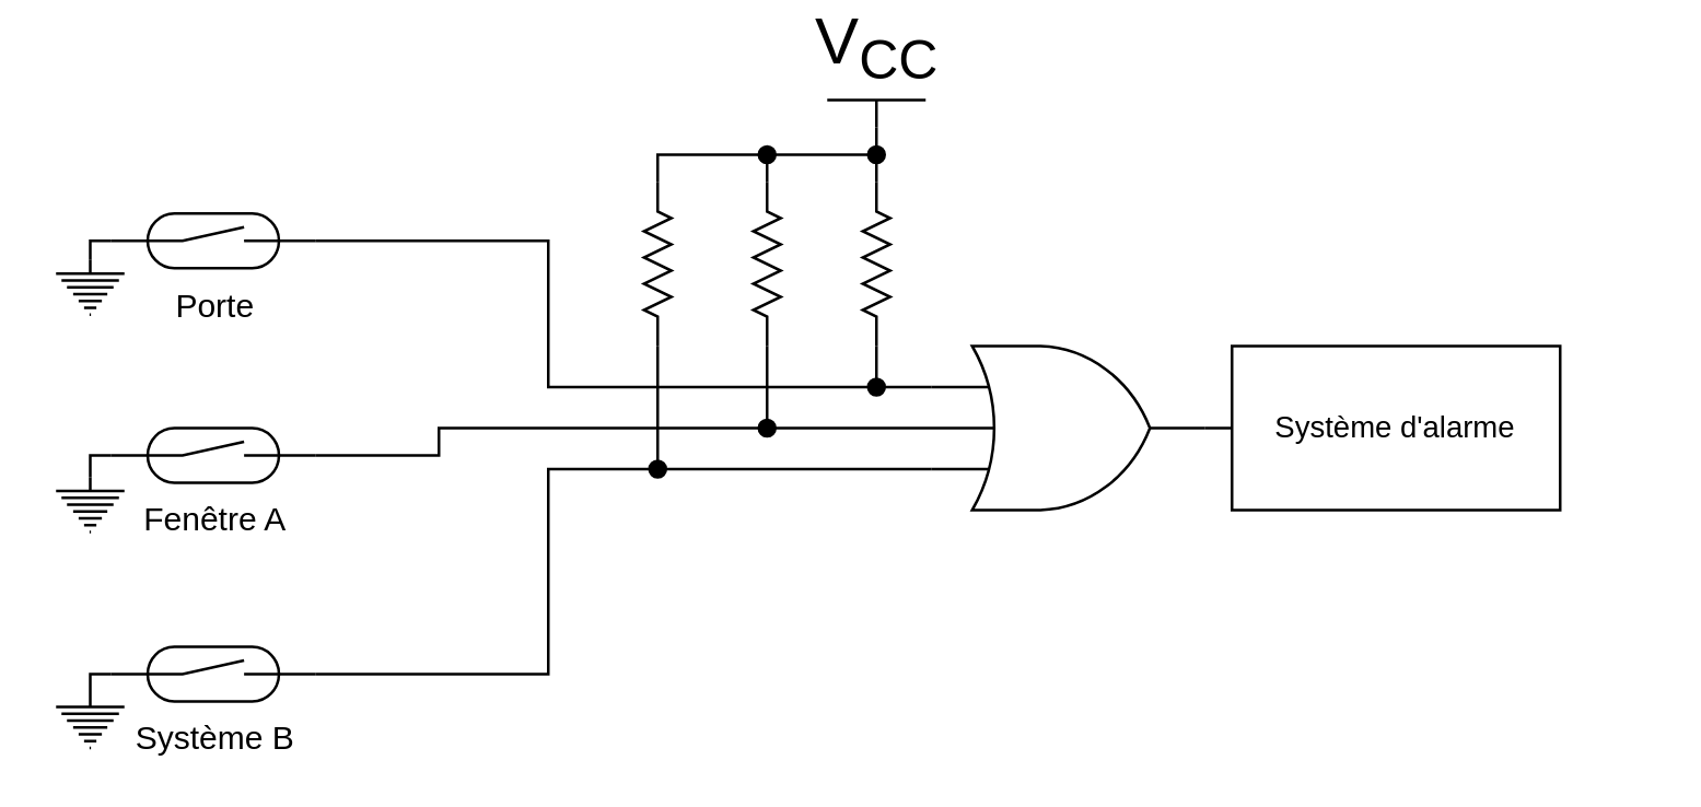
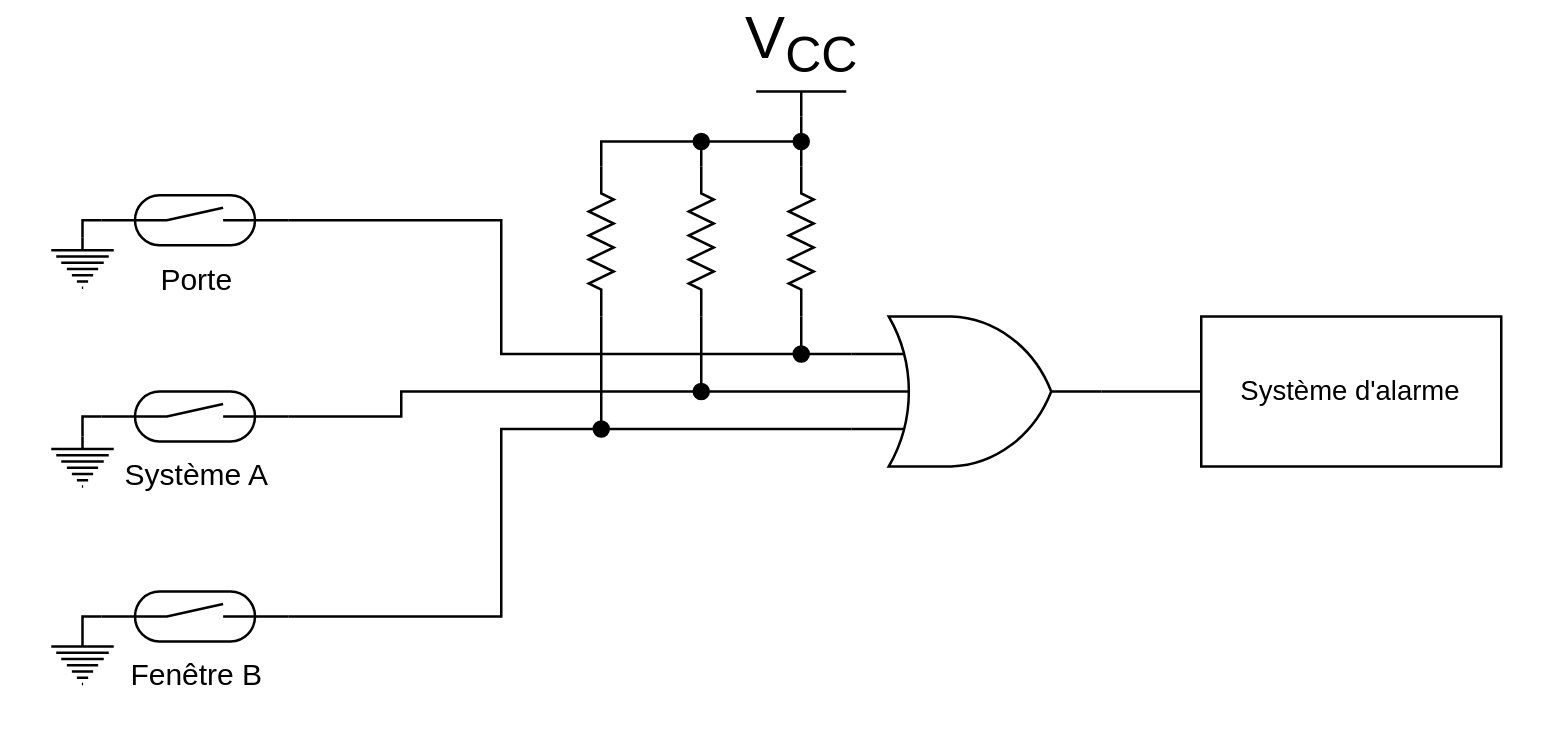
- <mxCell id="35" value="Système d'alarme" style="rounded=0;whiteSpace=wrap;html=1;fontFamily=Helvetica;fontSize=11;fontColor=default;labelBackgroundColor=default;" parent="1" vertex="1"><mxGeometry x="450" y="110" width="120" height="60" as="geometry" /></mxCell>
+ <mxCell id="35" value="Système d'alarme" style="rounded=0;whiteSpace=wrap;html=1;fontFamily=Helvetica;fontSize=11;fontColor=default;labelBackgroundColor=default;" parent="1" vertex="1"><mxGeometry x="480" y="110" width="120" height="60" as="geometry" /></mxCell>
- <mxCell id="28" value="Fenêtre A" style="pointerEvents=1;verticalLabelPosition=bottom;shadow=0;dashed=0;align=center;html=1;verticalAlign=top;shape=mxgraph.electrical.electro-mechanical.reedSwitch2;elSwitchState=off;" parent="1" vertex="1"><mxGeometry x="40" y="140" width="75" height="20" as="geometry" /></mxCell>
+ <mxCell id="28" value="Système A" style="pointerEvents=1;verticalLabelPosition=bottom;shadow=0;dashed=0;align=center;html=1;verticalAlign=top;shape=mxgraph.electrical.electro-mechanical.reedSwitch2;elSwitchState=off;" parent="1" vertex="1"><mxGeometry x="40" y="140" width="75" height="20" as="geometry" /></mxCell>
- <mxCell id="29" value="Système B" style="pointerEvents=1;verticalLabelPosition=bottom;shadow=0;dashed=0;align=center;html=1;verticalAlign=top;shape=mxgraph.electrical.electro-mechanical.reedSwitch2;elSwitchState=off;" parent="1" vertex="1"><mxGeometry x="40" y="220" width="75" height="20" as="geometry" /></mxCell>
+ <mxCell id="29" value="Fenêtre B" style="pointerEvents=1;verticalLabelPosition=bottom;shadow=0;dashed=0;align=center;html=1;verticalAlign=top;shape=mxgraph.electrical.electro-mechanical.reedSwitch2;elSwitchState=off;" parent="1" vertex="1"><mxGeometry x="40" y="220" width="75" height="20" as="geometry" /></mxCell>
